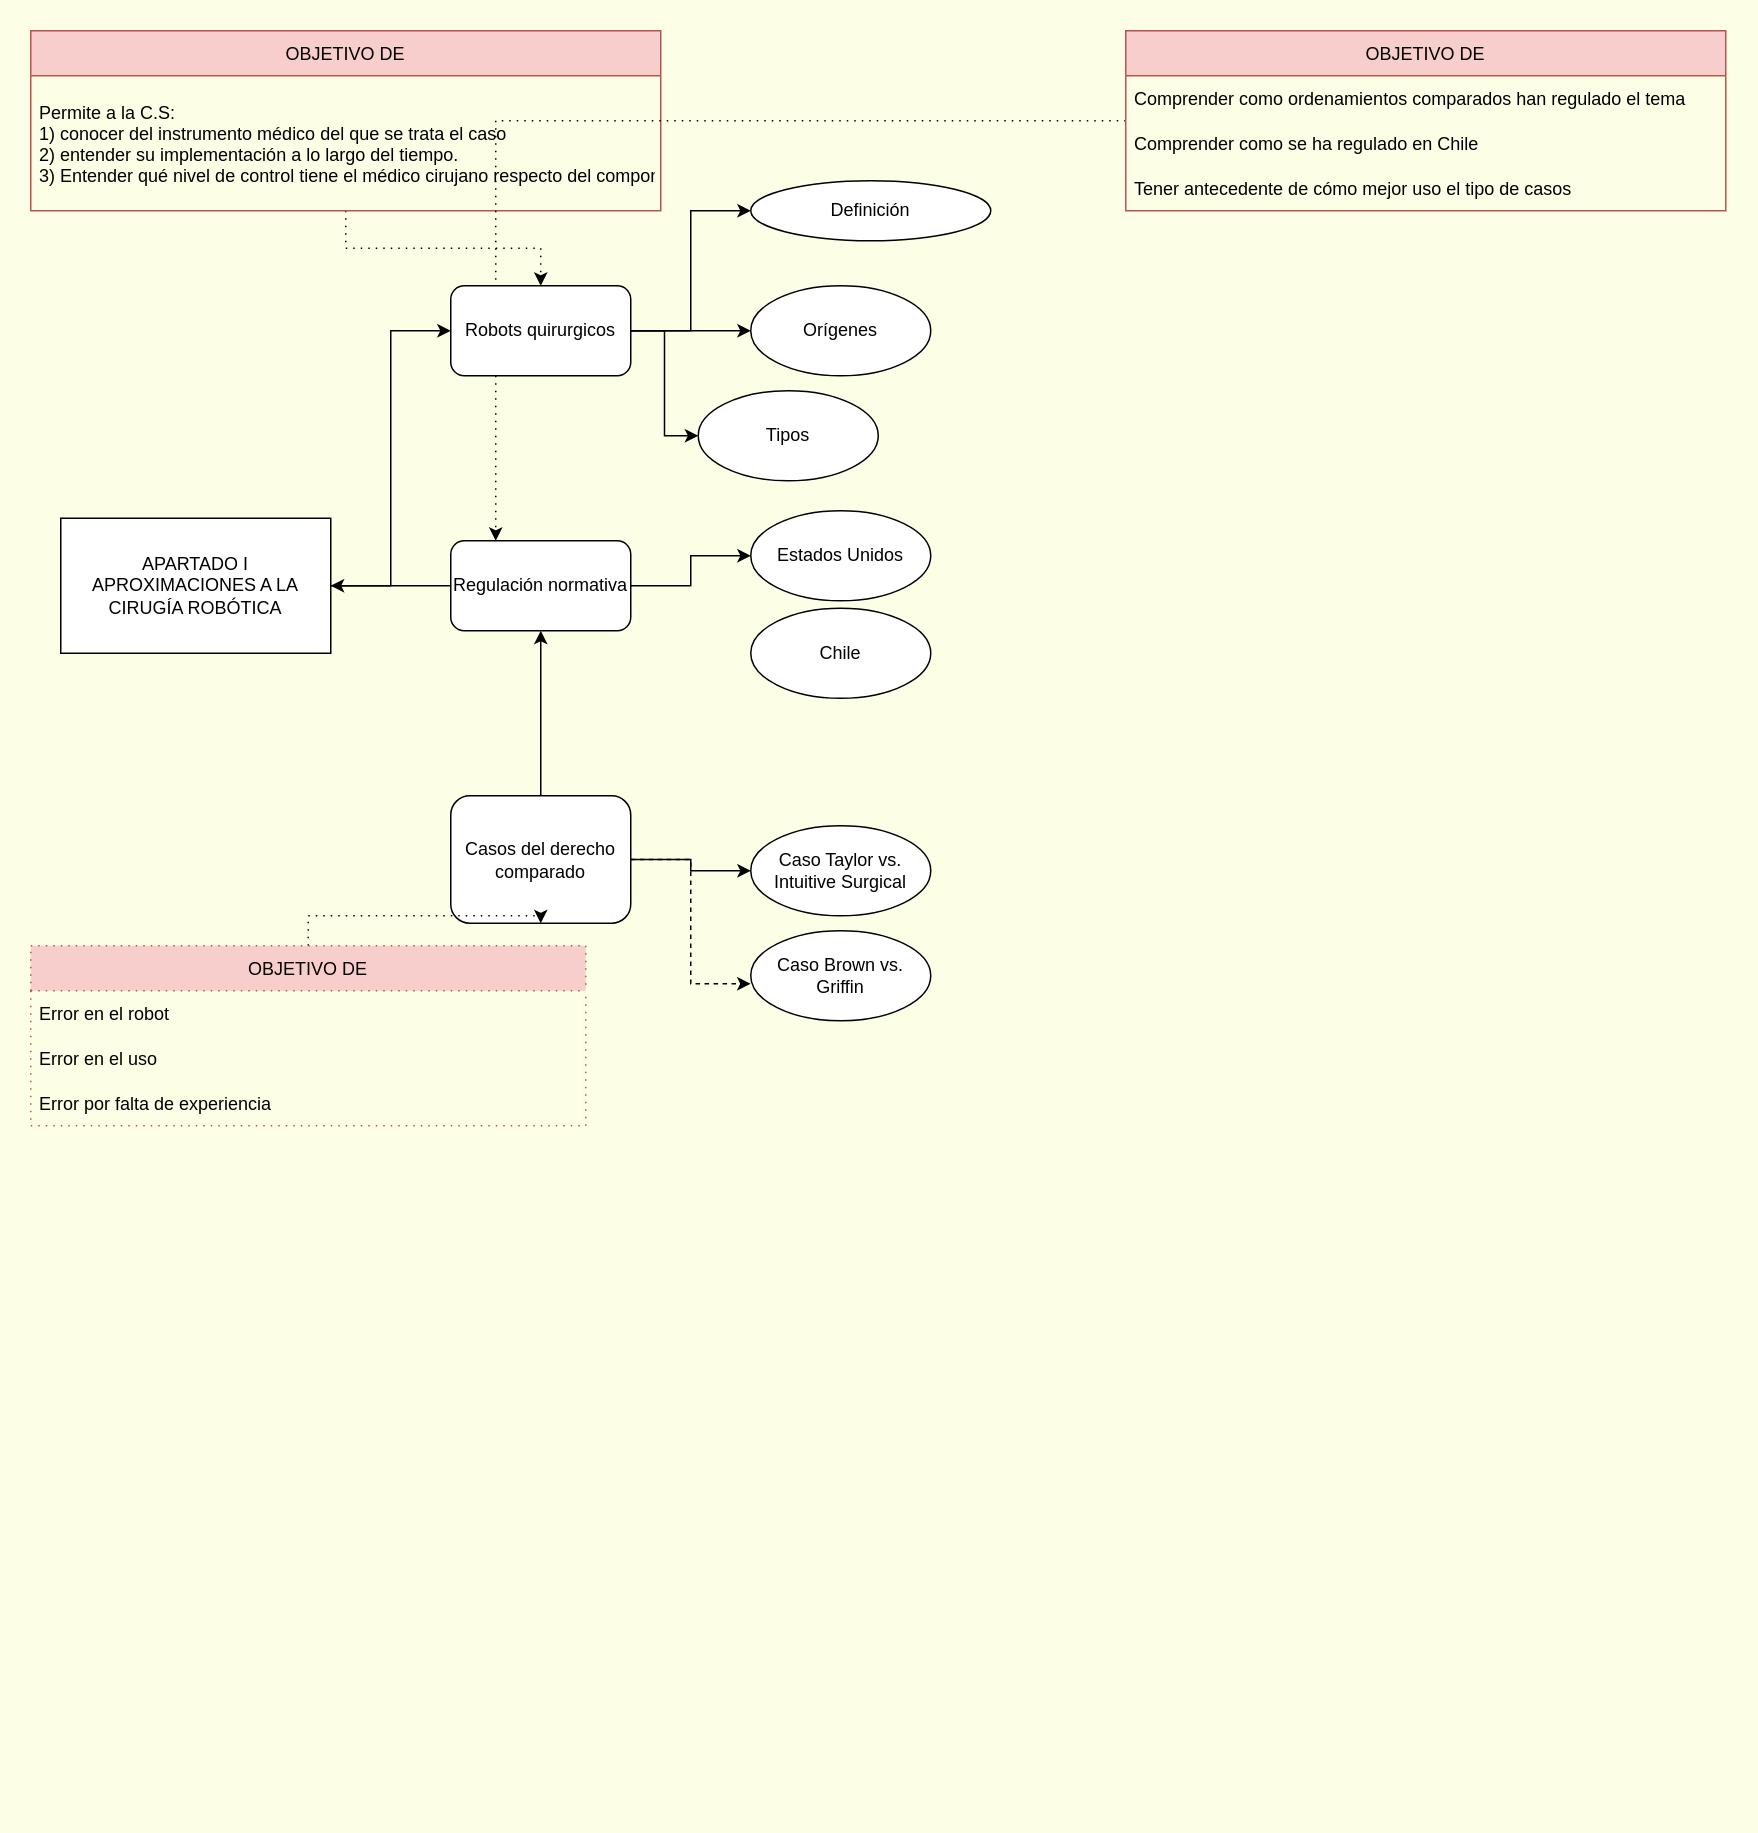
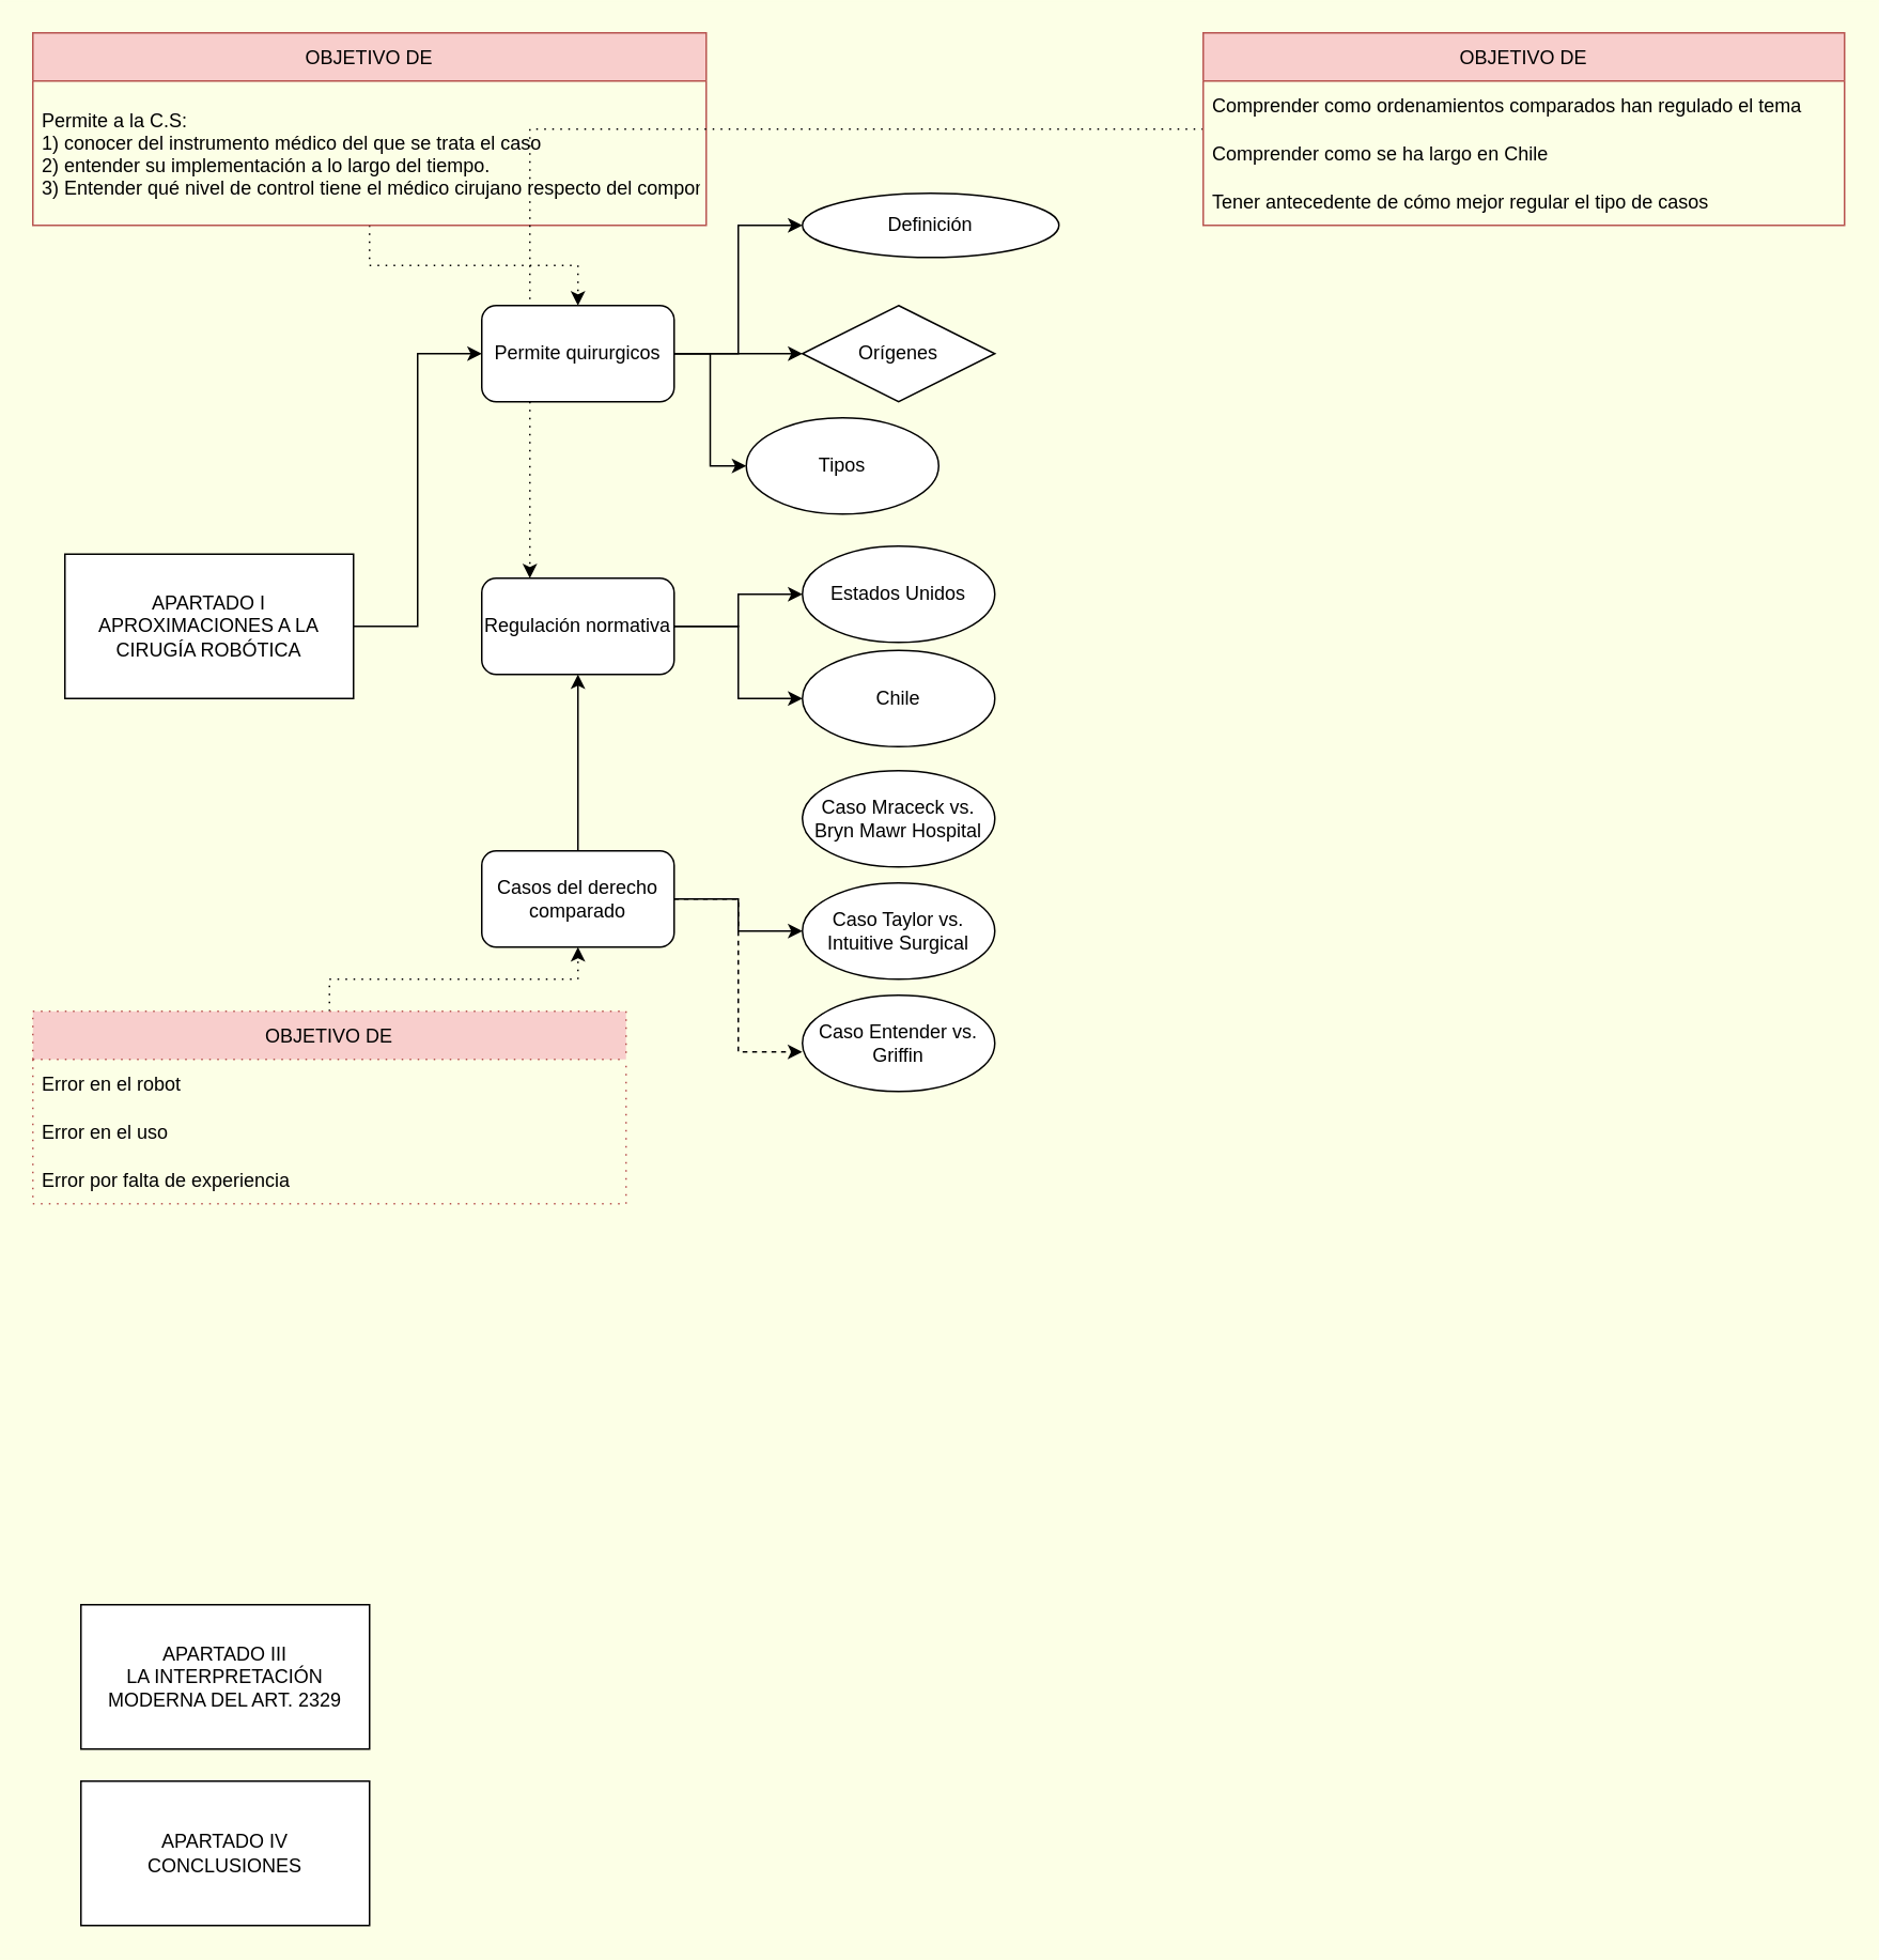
- <mxCell id="30" value="Comprender como se ha regulado en Chile" style="text;strokeColor=none;fillColor=none;align=left;verticalAlign=middle;spacingLeft=4;spacingRight=4;overflow=hidden;points=[[0,0.5],[1,0.5]];portConstraint=eastwest;rotatable=0;" vertex="1" parent="28"><mxGeometry y="60" width="400" height="30" as="geometry" /></mxCell>
+ <mxCell id="30" value="Comprender como se ha largo en Chile" style="text;strokeColor=none;fillColor=none;align=left;verticalAlign=middle;spacingLeft=4;spacingRight=4;overflow=hidden;points=[[0,0.5],[1,0.5]];portConstraint=eastwest;rotatable=0;" vertex="1" parent="28"><mxGeometry y="60" width="400" height="30" as="geometry" /></mxCell>
- <mxCell id="31" value="Tener antecedente de cómo mejor uso el tipo de casos " style="text;strokeColor=none;fillColor=none;align=left;verticalAlign=middle;spacingLeft=4;spacingRight=4;overflow=hidden;points=[[0,0.5],[1,0.5]];portConstraint=eastwest;rotatable=0;" vertex="1" parent="28"><mxGeometry y="90" width="400" height="30" as="geometry" /></mxCell>
+ <mxCell id="31" value="Tener antecedente de cómo mejor regular el tipo de casos " style="text;strokeColor=none;fillColor=none;align=left;verticalAlign=middle;spacingLeft=4;spacingRight=4;overflow=hidden;points=[[0,0.5],[1,0.5]];portConstraint=eastwest;rotatable=0;" vertex="1" parent="28"><mxGeometry y="90" width="400" height="30" as="geometry" /></mxCell>
- <mxCell id="32" value="Robots quirurgicos" style="rounded=1;whiteSpace=wrap;html=1;" vertex="1" parent="1"><mxGeometry x="300" y="190" width="120" height="60" as="geometry" /></mxCell>
+ <mxCell id="32" value="Permite quirurgicos" style="rounded=1;whiteSpace=wrap;html=1;" vertex="1" parent="1"><mxGeometry x="300" y="190" width="120" height="60" as="geometry" /></mxCell>
- <mxCell id="18" value="Orígenes" style="ellipse;whiteSpace=wrap;html=1;rounded=1;" vertex="1" parent="1"><mxGeometry x="500" y="190" width="120" height="60" as="geometry" /></mxCell>
+ <mxCell id="18" value="Orígenes" style="rhombus;whiteSpace=wrap;html=1;" vertex="1" parent="1"><mxGeometry x="500" y="190" width="120" height="60" as="geometry" /></mxCell>
- <mxCell id="10" value="" style="edgeStyle=orthogonalEdgeStyle;rounded=0;orthogonalLoop=1;jettySize=auto;html=1;" edge="1" parent="1" source="11" target="3"><mxGeometry relative="1" as="geometry" /></mxCell>
+ <mxCell id="10" value="" style="edgeStyle=orthogonalEdgeStyle;rounded=0;orthogonalLoop=1;jettySize=auto;html=1;" edge="1" parent="1" source="11" target="20"><mxGeometry relative="1" as="geometry" /></mxCell>
+ <mxCell id="21" value="Caso Mraceck vs. Bryn Mawr Hospital" style="ellipse;whiteSpace=wrap;html=1;rounded=1;" vertex="1" parent="1"><mxGeometry x="500" y="480" width="120" height="60" as="geometry" /></mxCell>
- <mxCell id="15" value="Casos del derecho comparado" style="rounded=1;whiteSpace=wrap;html=1;" vertex="1" parent="1"><mxGeometry x="300" y="530" width="120" height="85" as="geometry" /></mxCell>
+ <mxCell id="15" value="Casos del derecho comparado" style="rounded=1;whiteSpace=wrap;html=1;" vertex="1" parent="1"><mxGeometry x="300" y="530" width="120" height="60" as="geometry" /></mxCell>
- <mxCell id="23" value="Caso Brown vs. Griffin" style="ellipse;whiteSpace=wrap;html=1;rounded=1;" vertex="1" parent="1"><mxGeometry x="500" y="620" width="120" height="60" as="geometry" /></mxCell>
+ <mxCell id="23" value="Caso Entender vs. Griffin" style="ellipse;whiteSpace=wrap;html=1;rounded=1;" vertex="1" parent="1"><mxGeometry x="500" y="620" width="120" height="60" as="geometry" /></mxCell>
+ <mxCell id="4" value="APARTADO III&lt;br&gt;LA INTERPRETACIÓN MODERNA DEL ART. 2329" style="rounded=0;whiteSpace=wrap;html=1;" vertex="1" parent="1"><mxGeometry x="50" y="1000" width="180" height="90" as="geometry" /></mxCell>
+ <mxCell id="5" value="APARTADO IV&lt;br&gt;CONCLUSIONES" style="rounded=0;whiteSpace=wrap;html=1;" vertex="1" parent="1"><mxGeometry x="50" y="1110" width="180" height="90" as="geometry" /></mxCell>
